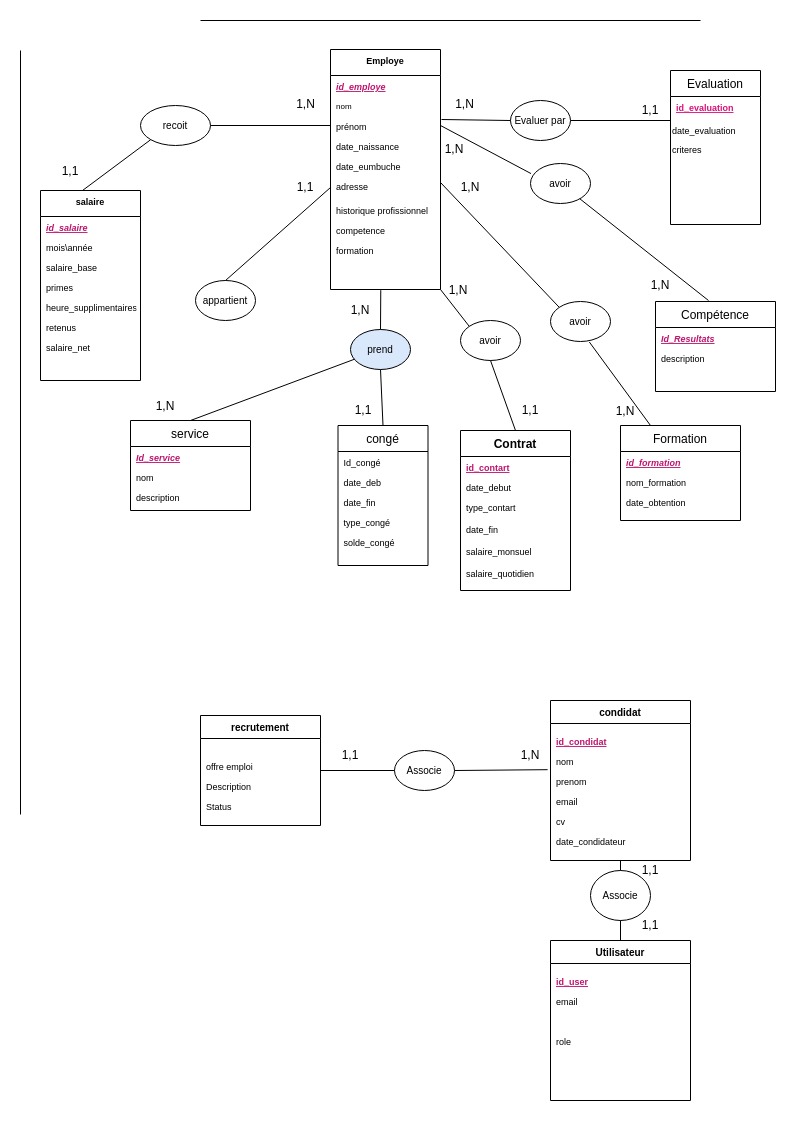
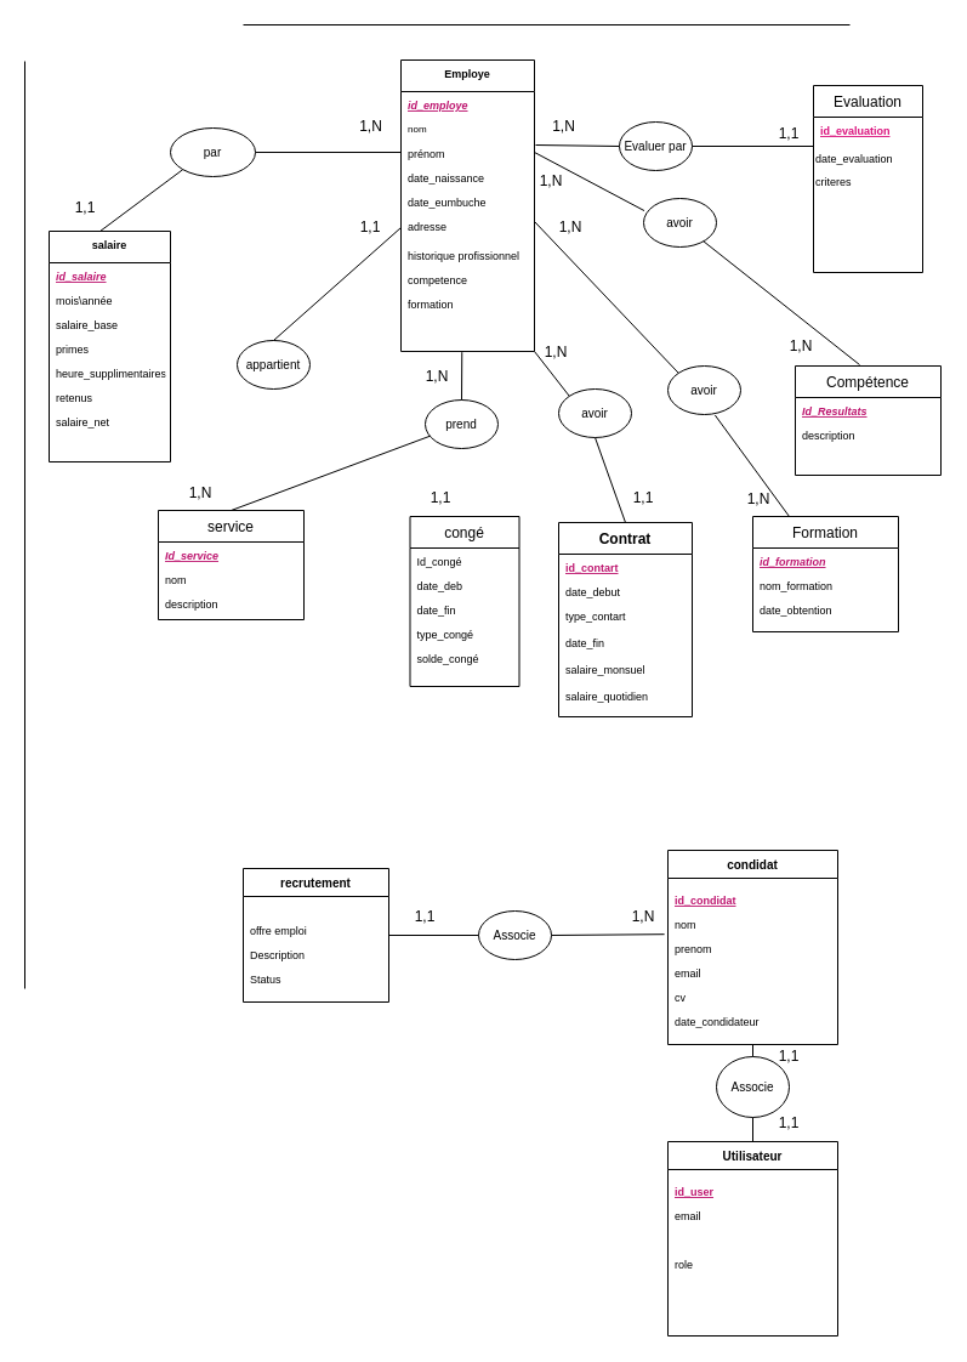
- <mxCell id="42" value="&lt;font size=&quot;1&quot;&gt;recoit&lt;/font&gt;" style="ellipse;whiteSpace=wrap;html=1;labelBackgroundColor=none;" vertex="1" parent="1"><mxGeometry x="140" y="105" width="70" height="40" as="geometry" /></mxCell>
+ <mxCell id="42" value="&lt;font size=&quot;1&quot;&gt;par&lt;/font&gt;" style="ellipse;whiteSpace=wrap;html=1;labelBackgroundColor=none;" vertex="1" parent="1"><mxGeometry x="140" y="105" width="70" height="40" as="geometry" /></mxCell>
- <mxCell id="39" value="&lt;font size=&quot;1&quot;&gt;prend&lt;/font&gt;" style="ellipse;whiteSpace=wrap;html=1;labelBackgroundColor=none;fillColor=#dae8fc;" vertex="1" parent="1"><mxGeometry x="350" y="329" width="60" height="40" as="geometry" /></mxCell>
+ <mxCell id="39" value="&lt;font size=&quot;1&quot;&gt;prend&lt;/font&gt;" style="ellipse;whiteSpace=wrap;html=1;labelBackgroundColor=none;" vertex="1" parent="1"><mxGeometry x="350" y="329" width="60" height="40" as="geometry" /></mxCell>
- <mxCell id="51" value="" style="endArrow=none;html=1;rounded=0;exitX=0.5;exitY=0;exitDx=0;exitDy=0;entryX=0.5;entryY=1;entryDx=0;entryDy=0;labelBackgroundColor=none;fontColor=default;" edge="1" parent="1" source="24" target="39"><mxGeometry width="50" height="50" relative="1" as="geometry"><mxPoint x="382.5" y="415" as="sourcePoint" /><mxPoint x="412.5" y="364" as="targetPoint" /></mxGeometry></mxCell>
